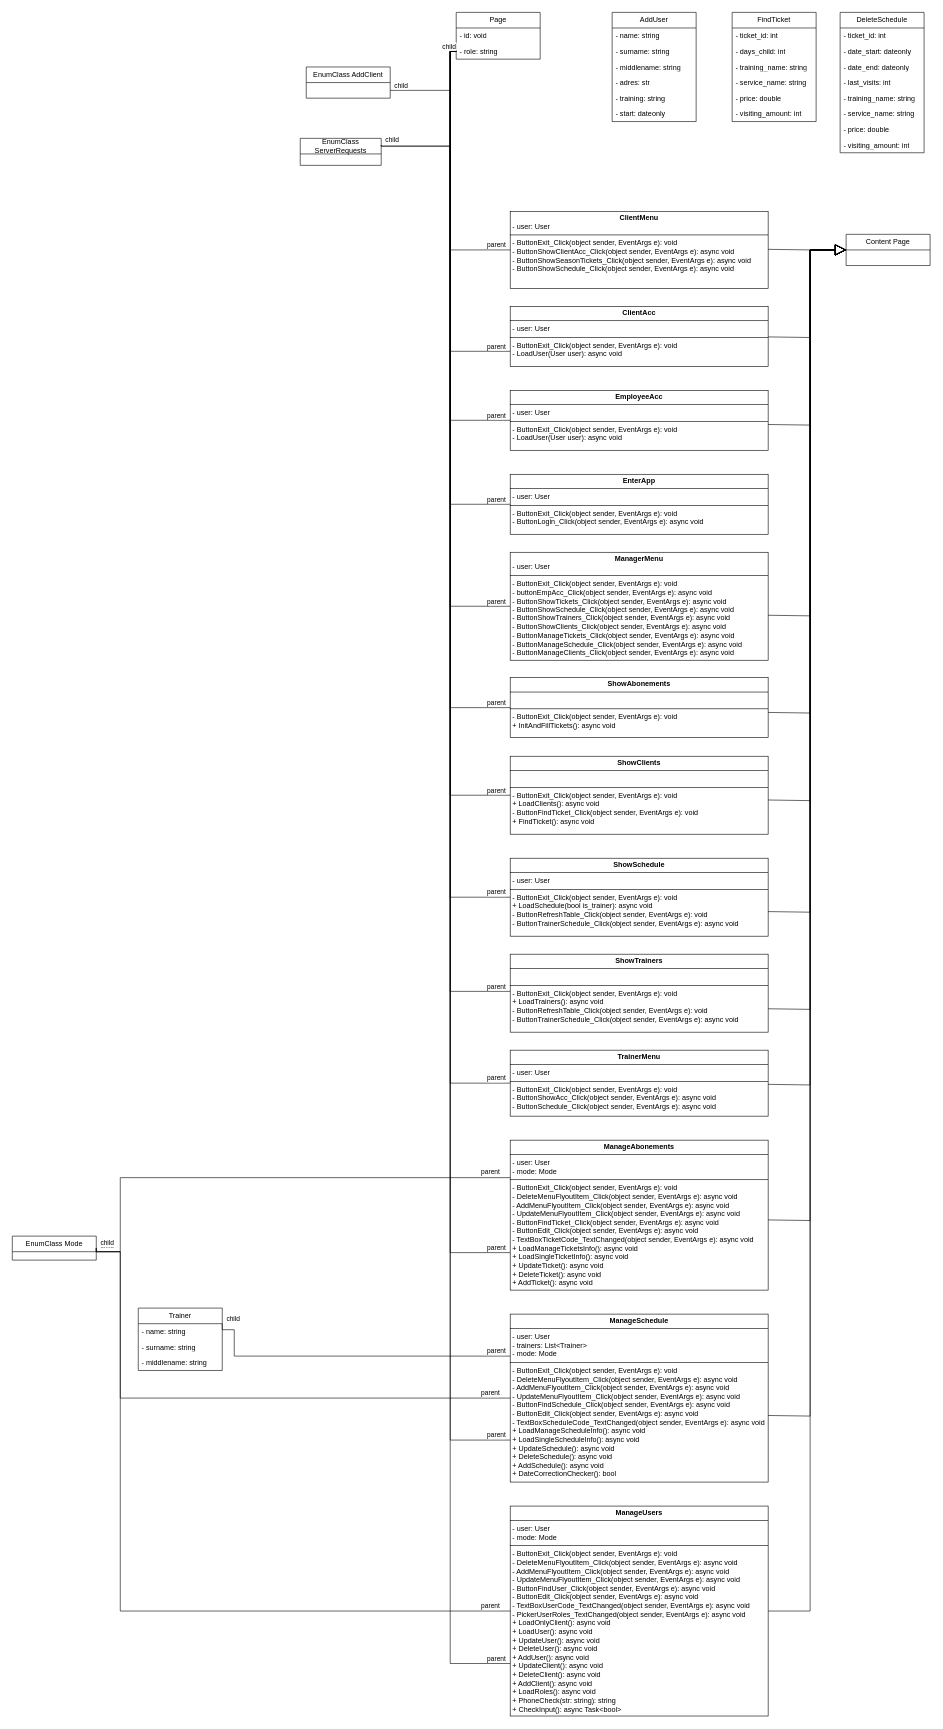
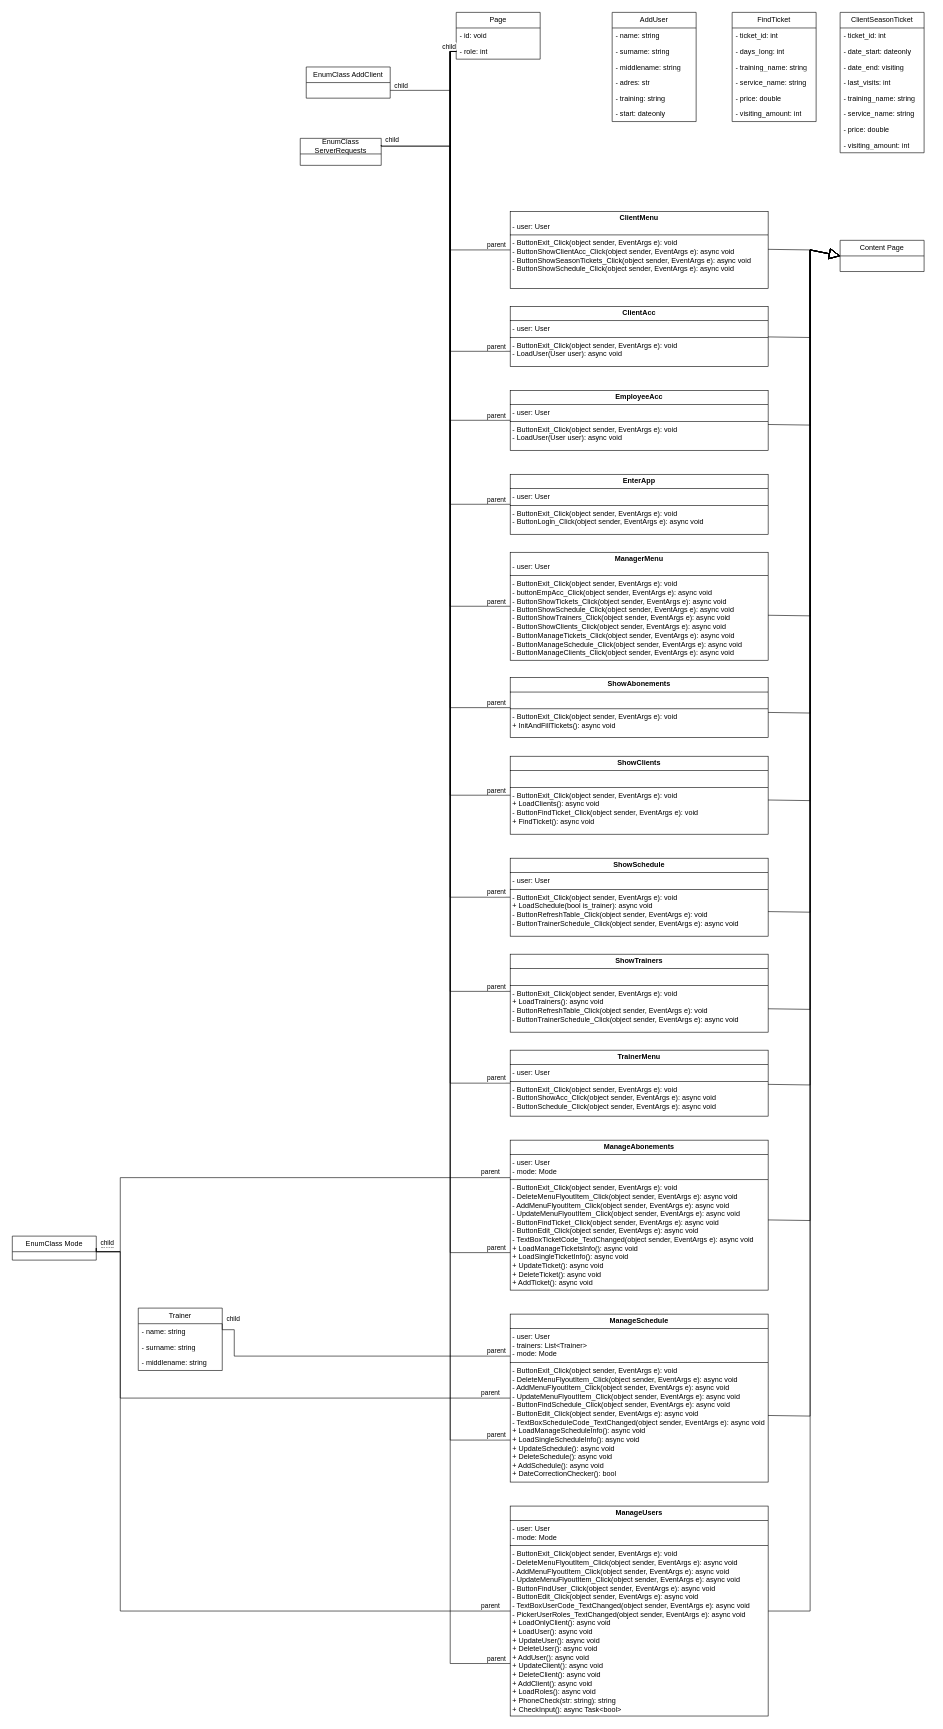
- <mxCell id="19" value="DeleteSchedule" style="swimlane;fontStyle=0;childLayout=stackLayout;horizontal=1;startSize=26;fillColor=none;horizontalStack=0;resizeParent=1;resizeParentMax=0;resizeLast=0;collapsible=1;marginBottom=0;whiteSpace=wrap;html=1;" vertex="1" parent="1"><mxGeometry x="1400" y="20" width="140" height="234" as="geometry" /></mxCell>
+ <mxCell id="19" value="ClientSeasonTicket" style="swimlane;fontStyle=0;childLayout=stackLayout;horizontal=1;startSize=26;fillColor=none;horizontalStack=0;resizeParent=1;resizeParentMax=0;resizeLast=0;collapsible=1;marginBottom=0;whiteSpace=wrap;html=1;" vertex="1" parent="1"><mxGeometry x="1400" y="20" width="140" height="234" as="geometry" /></mxCell>
- <mxCell id="4" value="- role: string" style="text;strokeColor=none;fillColor=none;align=left;verticalAlign=top;spacingLeft=4;spacingRight=4;overflow=hidden;rotatable=0;points=[[0,0.5],[1,0.5]];portConstraint=eastwest;whiteSpace=wrap;html=1;" vertex="1" parent="2"><mxGeometry y="52" width="140" height="26" as="geometry" /></mxCell>
+ <mxCell id="4" value="- role: int" style="text;strokeColor=none;fillColor=none;align=left;verticalAlign=top;spacingLeft=4;spacingRight=4;overflow=hidden;rotatable=0;points=[[0,0.5],[1,0.5]];portConstraint=eastwest;whiteSpace=wrap;html=1;" vertex="1" parent="2"><mxGeometry y="52" width="140" height="26" as="geometry" /></mxCell>
- <mxCell id="14" value="- days_child: int" style="text;strokeColor=none;fillColor=none;align=left;verticalAlign=top;spacingLeft=4;spacingRight=4;overflow=hidden;rotatable=0;points=[[0,0.5],[1,0.5]];portConstraint=eastwest;whiteSpace=wrap;html=1;" vertex="1" parent="12"><mxGeometry y="52" width="140" height="26" as="geometry" /></mxCell>
+ <mxCell id="14" value="- days_long: int" style="text;strokeColor=none;fillColor=none;align=left;verticalAlign=top;spacingLeft=4;spacingRight=4;overflow=hidden;rotatable=0;points=[[0,0.5],[1,0.5]];portConstraint=eastwest;whiteSpace=wrap;html=1;" vertex="1" parent="12"><mxGeometry y="52" width="140" height="26" as="geometry" /></mxCell>
- <mxCell id="22" value="- date_end: dateonly" style="text;strokeColor=none;fillColor=none;align=left;verticalAlign=top;spacingLeft=4;spacingRight=4;overflow=hidden;rotatable=0;points=[[0,0.5],[1,0.5]];portConstraint=eastwest;whiteSpace=wrap;html=1;" vertex="1" parent="19"><mxGeometry y="78" width="140" height="26" as="geometry" /></mxCell>
+ <mxCell id="22" value="- date_end: visiting" style="text;strokeColor=none;fillColor=none;align=left;verticalAlign=top;spacingLeft=4;spacingRight=4;overflow=hidden;rotatable=0;points=[[0,0.5],[1,0.5]];portConstraint=eastwest;whiteSpace=wrap;html=1;" vertex="1" parent="19"><mxGeometry y="78" width="140" height="26" as="geometry" /></mxCell>
- <mxCell id="28" value="Content Page" style="swimlane;fontStyle=0;childLayout=stackLayout;horizontal=1;startSize=26;fillColor=none;horizontalStack=0;resizeParent=1;resizeParentMax=0;resizeLast=0;collapsible=1;marginBottom=0;whiteSpace=wrap;html=1;" vertex="1" parent="1"><mxGeometry x="1410" y="390" width="140" height="52" as="geometry" /></mxCell>
+ <mxCell id="28" value="Content Page" style="swimlane;fontStyle=0;childLayout=stackLayout;horizontal=1;startSize=26;fillColor=none;horizontalStack=0;resizeParent=1;resizeParentMax=0;resizeLast=0;collapsible=1;marginBottom=0;whiteSpace=wrap;html=1;" vertex="1" parent="1"><mxGeometry x="1400" y="400" width="140" height="52" as="geometry" /></mxCell>
